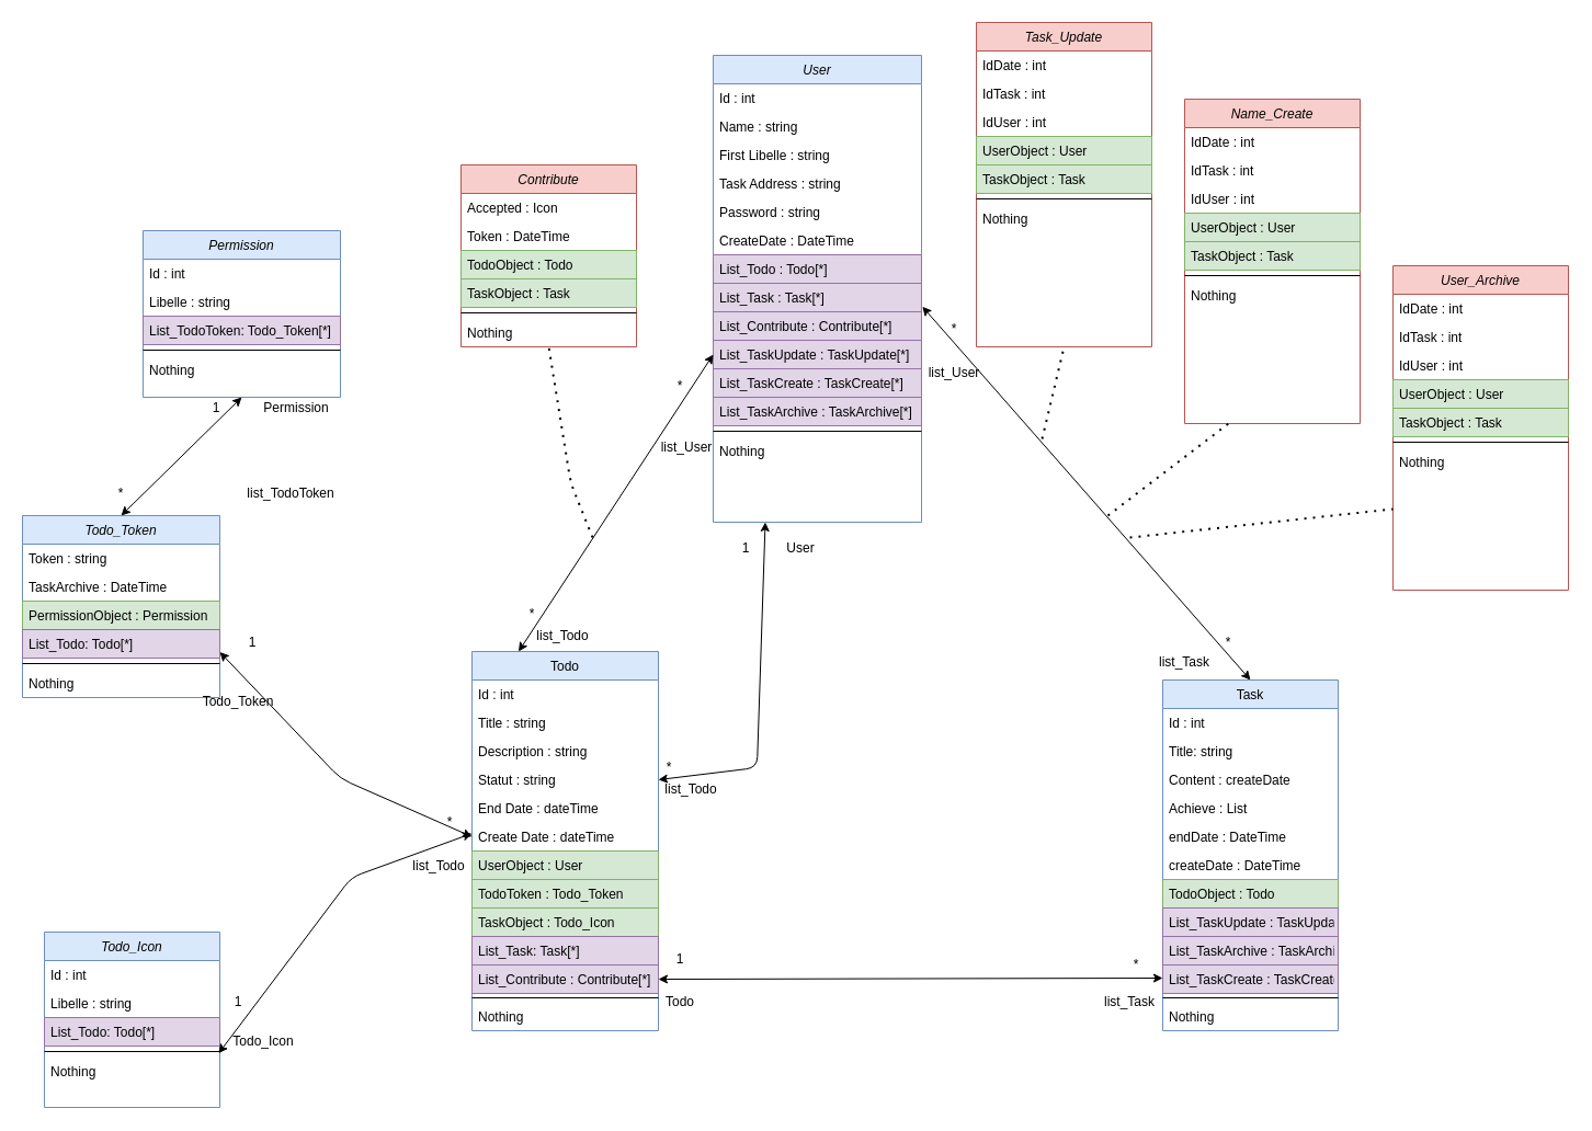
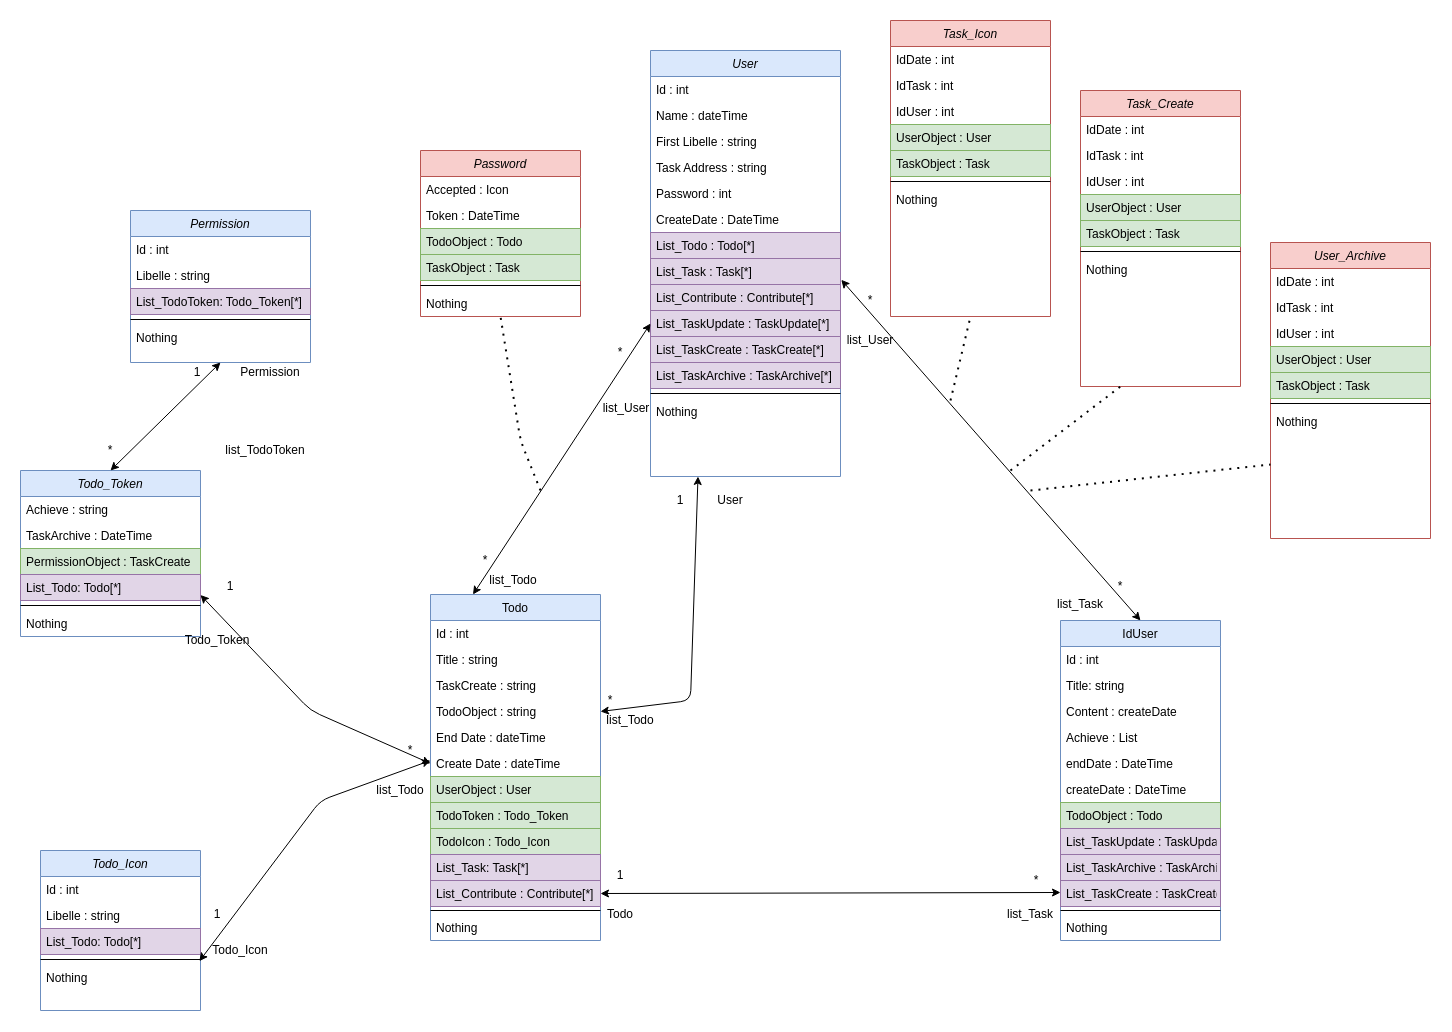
- <mxCell id="57" value="Task_Update" style="swimlane;fontStyle=2;align=center;verticalAlign=top;childLayout=stackLayout;horizontal=1;startSize=26;horizontalStack=0;resizeParent=1;resizeLast=0;collapsible=1;marginBottom=0;rounded=0;shadow=0;strokeWidth=1;fillColor=#f8cecc;strokeColor=#b85450;" parent="1" vertex="1"><mxGeometry x="890" y="20" width="160" height="296" as="geometry"><mxRectangle x="220" y="80" width="160" height="26" as="alternateBounds" /></mxGeometry></mxCell>
+ <mxCell id="57" value="Task_Icon" style="swimlane;fontStyle=2;align=center;verticalAlign=top;childLayout=stackLayout;horizontal=1;startSize=26;horizontalStack=0;resizeParent=1;resizeLast=0;collapsible=1;marginBottom=0;rounded=0;shadow=0;strokeWidth=1;fillColor=#f8cecc;strokeColor=#b85450;" parent="1" vertex="1"><mxGeometry x="890" y="20" width="160" height="296" as="geometry"><mxRectangle x="220" y="80" width="160" height="26" as="alternateBounds" /></mxGeometry></mxCell>
- <mxCell id="65" value="Name_Create" style="swimlane;fontStyle=2;align=center;verticalAlign=top;childLayout=stackLayout;horizontal=1;startSize=26;horizontalStack=0;resizeParent=1;resizeLast=0;collapsible=1;marginBottom=0;rounded=0;shadow=0;strokeWidth=1;fillColor=#f8cecc;strokeColor=#b85450;" parent="1" vertex="1"><mxGeometry x="1080" y="90" width="160" height="296" as="geometry"><mxRectangle x="220" y="80" width="160" height="26" as="alternateBounds" /></mxGeometry></mxCell>
+ <mxCell id="65" value="Task_Create" style="swimlane;fontStyle=2;align=center;verticalAlign=top;childLayout=stackLayout;horizontal=1;startSize=26;horizontalStack=0;resizeParent=1;resizeLast=0;collapsible=1;marginBottom=0;rounded=0;shadow=0;strokeWidth=1;fillColor=#f8cecc;strokeColor=#b85450;" parent="1" vertex="1"><mxGeometry x="1080" y="90" width="160" height="296" as="geometry"><mxRectangle x="220" y="80" width="160" height="26" as="alternateBounds" /></mxGeometry></mxCell>
- <mxCell id="4" value="Name : string" style="text;align=left;verticalAlign=top;spacingLeft=4;spacingRight=4;overflow=hidden;rotatable=0;points=[[0,0.5],[1,0.5]];portConstraint=eastwest;rounded=0;shadow=0;html=0;" parent="2" vertex="1"><mxGeometry y="52" width="190" height="26" as="geometry" /></mxCell>
+ <mxCell id="4" value="Name : dateTime" style="text;align=left;verticalAlign=top;spacingLeft=4;spacingRight=4;overflow=hidden;rotatable=0;points=[[0,0.5],[1,0.5]];portConstraint=eastwest;rounded=0;shadow=0;html=0;" parent="2" vertex="1"><mxGeometry y="52" width="190" height="26" as="geometry" /></mxCell>
- <mxCell id="87" value="Contribute" style="swimlane;fontStyle=2;align=center;verticalAlign=top;childLayout=stackLayout;horizontal=1;startSize=26;horizontalStack=0;resizeParent=1;resizeLast=0;collapsible=1;marginBottom=0;rounded=0;shadow=0;strokeWidth=1;fillColor=#f8cecc;strokeColor=#b85450;" parent="1" vertex="1"><mxGeometry x="420" y="150" width="160" height="166" as="geometry"><mxRectangle x="220" y="80" width="160" height="26" as="alternateBounds" /></mxGeometry></mxCell>
+ <mxCell id="87" value="Password" style="swimlane;fontStyle=2;align=center;verticalAlign=top;childLayout=stackLayout;horizontal=1;startSize=26;horizontalStack=0;resizeParent=1;resizeLast=0;collapsible=1;marginBottom=0;rounded=0;shadow=0;strokeWidth=1;fillColor=#f8cecc;strokeColor=#b85450;" parent="1" vertex="1"><mxGeometry x="420" y="150" width="160" height="166" as="geometry"><mxRectangle x="220" y="80" width="160" height="26" as="alternateBounds" /></mxGeometry></mxCell>
- <mxCell id="7" value="Password : string" style="text;align=left;verticalAlign=top;spacingLeft=4;spacingRight=4;overflow=hidden;rotatable=0;points=[[0,0.5],[1,0.5]];portConstraint=eastwest;rounded=0;shadow=0;html=0;" parent="2" vertex="1"><mxGeometry y="130" width="190" height="26" as="geometry" /></mxCell>
+ <mxCell id="7" value="Password : int" style="text;align=left;verticalAlign=top;spacingLeft=4;spacingRight=4;overflow=hidden;rotatable=0;points=[[0,0.5],[1,0.5]];portConstraint=eastwest;rounded=0;shadow=0;html=0;" parent="2" vertex="1"><mxGeometry y="130" width="190" height="26" as="geometry" /></mxCell>
- <mxCell id="45" value="Token : string" style="text;align=left;verticalAlign=top;spacingLeft=4;spacingRight=4;overflow=hidden;rotatable=0;points=[[0,0.5],[1,0.5]];portConstraint=eastwest;" parent="44" vertex="1"><mxGeometry y="26" width="180" height="26" as="geometry" /></mxCell>
+ <mxCell id="45" value="Achieve : string" style="text;align=left;verticalAlign=top;spacingLeft=4;spacingRight=4;overflow=hidden;rotatable=0;points=[[0,0.5],[1,0.5]];portConstraint=eastwest;" parent="44" vertex="1"><mxGeometry y="26" width="180" height="26" as="geometry" /></mxCell>
- <mxCell id="47" value="PermissionObject : Permission" style="text;align=left;verticalAlign=top;spacingLeft=4;spacingRight=4;overflow=hidden;rotatable=0;points=[[0,0.5],[1,0.5]];portConstraint=eastwest;rounded=0;shadow=0;html=0;fillColor=#d5e8d4;strokeColor=#82b366;" parent="44" vertex="1"><mxGeometry y="78" width="180" height="26" as="geometry" /></mxCell>
+ <mxCell id="47" value="PermissionObject : TaskCreate" style="text;align=left;verticalAlign=top;spacingLeft=4;spacingRight=4;overflow=hidden;rotatable=0;points=[[0,0.5],[1,0.5]];portConstraint=eastwest;rounded=0;shadow=0;html=0;fillColor=#d5e8d4;strokeColor=#82b366;" parent="44" vertex="1"><mxGeometry y="78" width="180" height="26" as="geometry" /></mxCell>
- <mxCell id="17" value="Task" style="swimlane;fontStyle=0;align=center;verticalAlign=top;childLayout=stackLayout;horizontal=1;startSize=26;horizontalStack=0;resizeParent=1;resizeLast=0;collapsible=1;marginBottom=0;rounded=0;shadow=0;strokeWidth=1;fillColor=#dae8fc;strokeColor=#6c8ebf;" parent="1" vertex="1"><mxGeometry x="1060" y="620" width="160" height="320" as="geometry"><mxRectangle x="550" y="140" width="160" height="26" as="alternateBounds" /></mxGeometry></mxCell>
+ <mxCell id="17" value="IdUser" style="swimlane;fontStyle=0;align=center;verticalAlign=top;childLayout=stackLayout;horizontal=1;startSize=26;horizontalStack=0;resizeParent=1;resizeLast=0;collapsible=1;marginBottom=0;rounded=0;shadow=0;strokeWidth=1;fillColor=#dae8fc;strokeColor=#6c8ebf;" parent="1" vertex="1"><mxGeometry x="1060" y="620" width="160" height="320" as="geometry"><mxRectangle x="550" y="140" width="160" height="26" as="alternateBounds" /></mxGeometry></mxCell>
- <mxCell id="33" value="Description : string" style="text;align=left;verticalAlign=top;spacingLeft=4;spacingRight=4;overflow=hidden;rotatable=0;points=[[0,0.5],[1,0.5]];portConstraint=eastwest;rounded=0;shadow=0;html=0;" parent="30" vertex="1"><mxGeometry y="78" width="170" height="26" as="geometry" /></mxCell>
+ <mxCell id="33" value="TaskCreate : string" style="text;align=left;verticalAlign=top;spacingLeft=4;spacingRight=4;overflow=hidden;rotatable=0;points=[[0,0.5],[1,0.5]];portConstraint=eastwest;rounded=0;shadow=0;html=0;" parent="30" vertex="1"><mxGeometry y="78" width="170" height="26" as="geometry" /></mxCell>
- <mxCell id="34" value="Statut : string" style="text;align=left;verticalAlign=top;spacingLeft=4;spacingRight=4;overflow=hidden;rotatable=0;points=[[0,0.5],[1,0.5]];portConstraint=eastwest;rounded=0;shadow=0;html=0;" parent="30" vertex="1"><mxGeometry y="104" width="170" height="26" as="geometry" /></mxCell>
+ <mxCell id="34" value="TodoObject : string" style="text;align=left;verticalAlign=top;spacingLeft=4;spacingRight=4;overflow=hidden;rotatable=0;points=[[0,0.5],[1,0.5]];portConstraint=eastwest;rounded=0;shadow=0;html=0;" parent="30" vertex="1"><mxGeometry y="104" width="170" height="26" as="geometry" /></mxCell>
- <mxCell id="39" value="TaskObject : Todo_Icon" style="text;align=left;verticalAlign=top;spacingLeft=4;spacingRight=4;overflow=hidden;rotatable=0;points=[[0,0.5],[1,0.5]];portConstraint=eastwest;rounded=0;shadow=0;html=0;fillColor=#d5e8d4;strokeColor=#82b366;" parent="30" vertex="1"><mxGeometry y="234" width="170" height="26" as="geometry" /></mxCell>
+ <mxCell id="39" value="TodoIcon : Todo_Icon" style="text;align=left;verticalAlign=top;spacingLeft=4;spacingRight=4;overflow=hidden;rotatable=0;points=[[0,0.5],[1,0.5]];portConstraint=eastwest;rounded=0;shadow=0;html=0;fillColor=#d5e8d4;strokeColor=#82b366;" parent="30" vertex="1"><mxGeometry y="234" width="170" height="26" as="geometry" /></mxCell>
